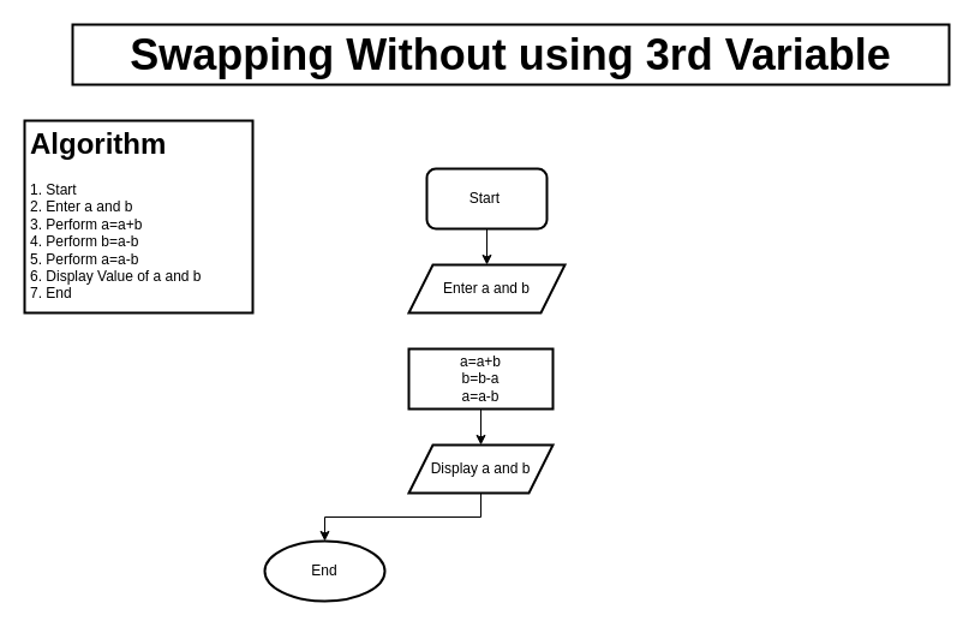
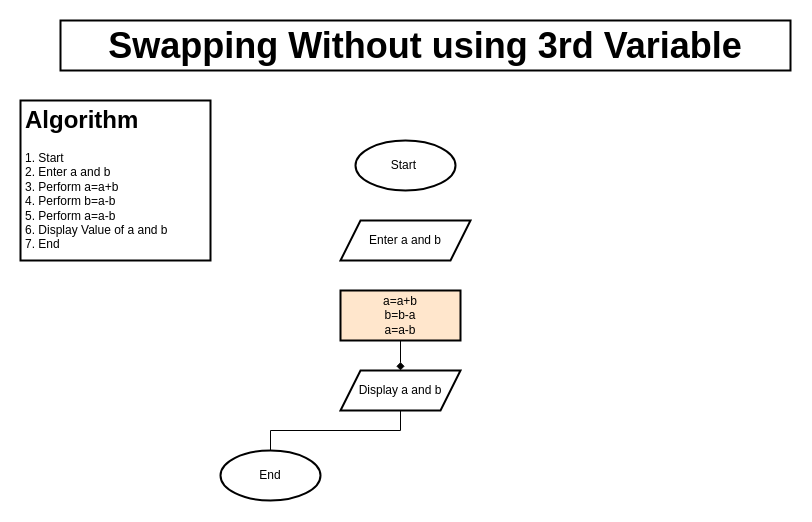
- <mxCell id="5" value="Start&amp;nbsp;" style="whiteSpace=wrap;html=1;strokeColor=#000000;strokeWidth=2;rounded=1;" vertex="1" parent="1"><mxGeometry x="355" y="140" width="100" height="50" as="geometry" /></mxCell>
+ <mxCell id="5" value="Start&amp;nbsp;" style="ellipse;whiteSpace=wrap;html=1;strokeColor=#000000;strokeWidth=2;" vertex="1" parent="1"><mxGeometry x="355" y="140" width="100" height="50" as="geometry" /></mxCell>
- <mxCell id="4" style="edgeStyle=orthogonalEdgeStyle;rounded=0;orthogonalLoop=1;jettySize=auto;html=1;exitX=0.5;exitY=1;exitDx=0;exitDy=0;entryX=0.5;entryY=0;entryDx=0;entryDy=0;" edge="1" parent="1" source="5" target="6"><mxGeometry relative="1" as="geometry" /></mxCell>
- <mxCell id="8" value="a=a+b&lt;br&gt;b=b-a&lt;br&gt;a=a-b" style="rounded=0;whiteSpace=wrap;html=1;strokeColor=#000000;strokeWidth=2;" vertex="1" parent="1"><mxGeometry x="340" y="290" width="120" height="50" as="geometry" /></mxCell>
+ <mxCell id="8" value="a=a+b&lt;br&gt;b=b-a&lt;br&gt;a=a-b" style="rounded=0;whiteSpace=wrap;html=1;strokeColor=#000000;strokeWidth=2;fillColor=#ffe6cc;" vertex="1" parent="1"><mxGeometry x="340" y="290" width="120" height="50" as="geometry" /></mxCell>
- <mxCell id="7" style="edgeStyle=orthogonalEdgeStyle;rounded=0;orthogonalLoop=1;jettySize=auto;html=1;exitX=0.5;exitY=1;exitDx=0;exitDy=0;entryX=0.5;entryY=0;entryDx=0;entryDy=0;" edge="1" parent="1" source="8" target="10"><mxGeometry relative="1" as="geometry" /></mxCell>
+ <mxCell id="7" style="edgeStyle=orthogonalEdgeStyle;rounded=0;orthogonalLoop=1;jettySize=auto;html=1;exitX=0.5;exitY=1;exitDx=0;exitDy=0;entryX=0.5;entryY=0;entryDx=0;entryDy=0;endArrow=diamond;" edge="1" parent="1" source="8" target="10"><mxGeometry relative="1" as="geometry" /></mxCell>
- <mxCell id="9" style="edgeStyle=orthogonalEdgeStyle;rounded=0;orthogonalLoop=1;jettySize=auto;html=1;exitX=0.5;exitY=1;exitDx=0;exitDy=0;entryX=0.5;entryY=0;entryDx=0;entryDy=0;" edge="1" parent="1" source="10" target="11"><mxGeometry relative="1" as="geometry" /></mxCell>
+ <mxCell id="9" style="edgeStyle=orthogonalEdgeStyle;rounded=0;orthogonalLoop=1;jettySize=auto;html=1;exitX=0.5;exitY=1;exitDx=0;exitDy=0;entryX=0.5;entryY=0;entryDx=0;entryDy=0;endArrow=none;" edge="1" parent="1" source="10" target="11"><mxGeometry relative="1" as="geometry" /></mxCell>
